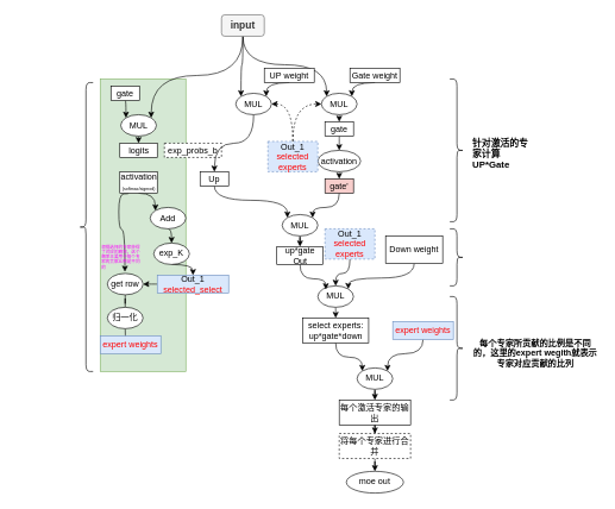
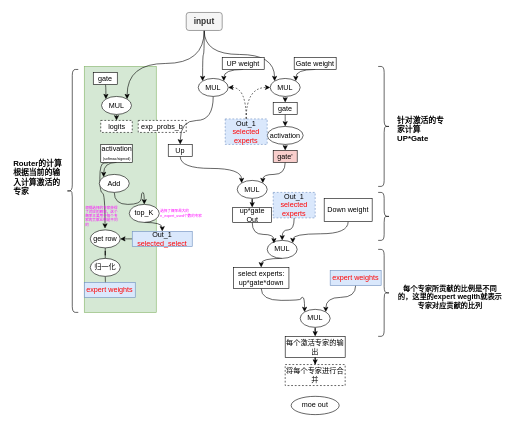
- <mxCell id="11" value="logits" style="whiteSpace=wrap;html=1;" vertex="1" parent="1"><mxGeometry x="167.5" y="200" width="52.5" height="20" as="geometry" /></mxCell>
+ <mxCell id="11" value="logits" style="whiteSpace=wrap;html=1;dashed=1;" vertex="1" parent="1"><mxGeometry x="167.5" y="200" width="52.5" height="20" as="geometry" /></mxCell>
+ <mxCell id="58" value="Router的计算&lt;div&gt;根据当前的输入计算激活的专家&lt;/div&gt;" style="text;strokeColor=none;align=left;fillColor=none;html=1;verticalAlign=middle;whiteSpace=wrap;rounded=0;fontStyle=1;fontSize=13;" vertex="1" parent="1"><mxGeometry y="270" width="90" height="50" as="geometry" x="20" /></mxCell>
- <mxCell id="17" value="Add" style="ellipse;whiteSpace=wrap;html=1;" vertex="1" parent="1"><mxGeometry x="210" y="290" width="50" height="30" as="geometry" /></mxCell>
+ <mxCell id="17" value="Add" style="ellipse;whiteSpace=wrap;html=1;" vertex="1" parent="1"><mxGeometry x="165" y="290" width="50" height="30" as="geometry" /></mxCell>
- <mxCell id="19" value="exp_K" style="ellipse;whiteSpace=wrap;html=1;" vertex="1" parent="1"><mxGeometry x="215" y="340" width="50" height="30" as="geometry" /></mxCell>
+ <mxCell id="19" value="top_K" style="ellipse;whiteSpace=wrap;html=1;" vertex="1" parent="1"><mxGeometry x="215" y="340" width="50" height="30" as="geometry" /></mxCell>
+ <mxCell id="20" value="选择了概率最大的n_expert_used个数的专家" style="text;strokeColor=none;align=left;fillColor=none;html=1;verticalAlign=middle;whiteSpace=wrap;rounded=0;fontSize=6;fontColor=#FF00FF;" vertex="1" parent="1"><mxGeometry x="265" y="345" width="80" height="20" as="geometry" /></mxCell>
- <mxCell id="65" value="select experts:&lt;div&gt;up*gate*down&lt;/div&gt;" style="rounded=0;whiteSpace=wrap;html=1;" vertex="1" parent="1"><mxGeometry x="423.75" y="445" width="92.5" height="35" as="geometry" /></mxCell>
+ <mxCell id="65" value="select experts:&lt;div&gt;up*gate*down&lt;/div&gt;" style="rounded=0;whiteSpace=wrap;html=1;" vertex="1" parent="1"><mxGeometry x="388.75" y="445" width="92.5" height="35" as="geometry" /></mxCell>
- <mxCell id="54" value="" style="edgeStyle=orthogonalEdgeStyle;curved=1;rounded=0;orthogonalLoop=1;jettySize=auto;html=1;" edge="1" parent="1" source="55" target="56"><mxGeometry relative="1" as="geometry" /></mxCell>
